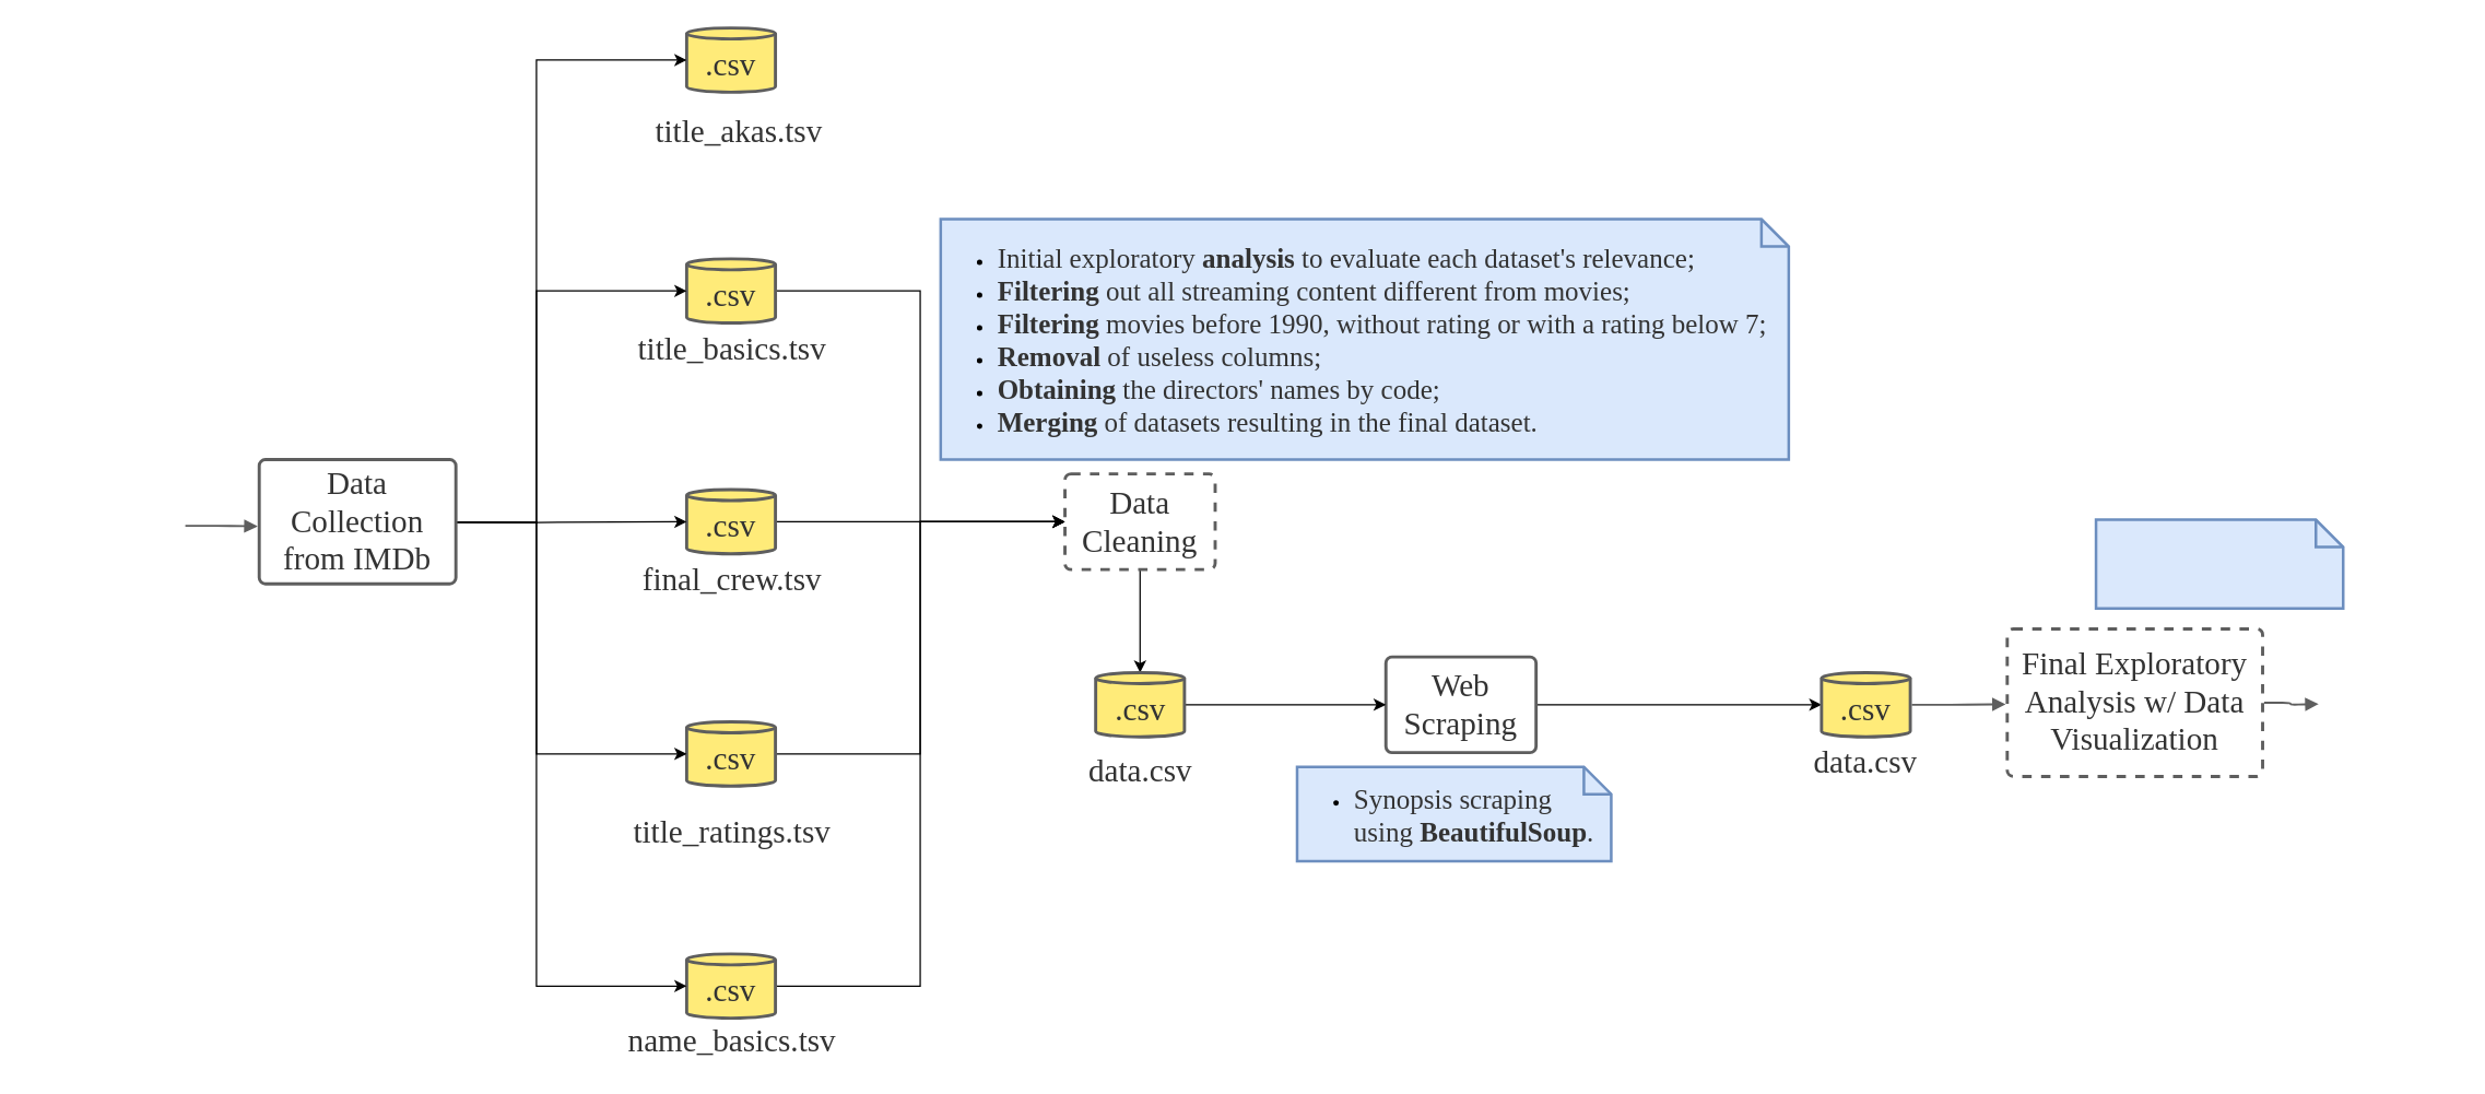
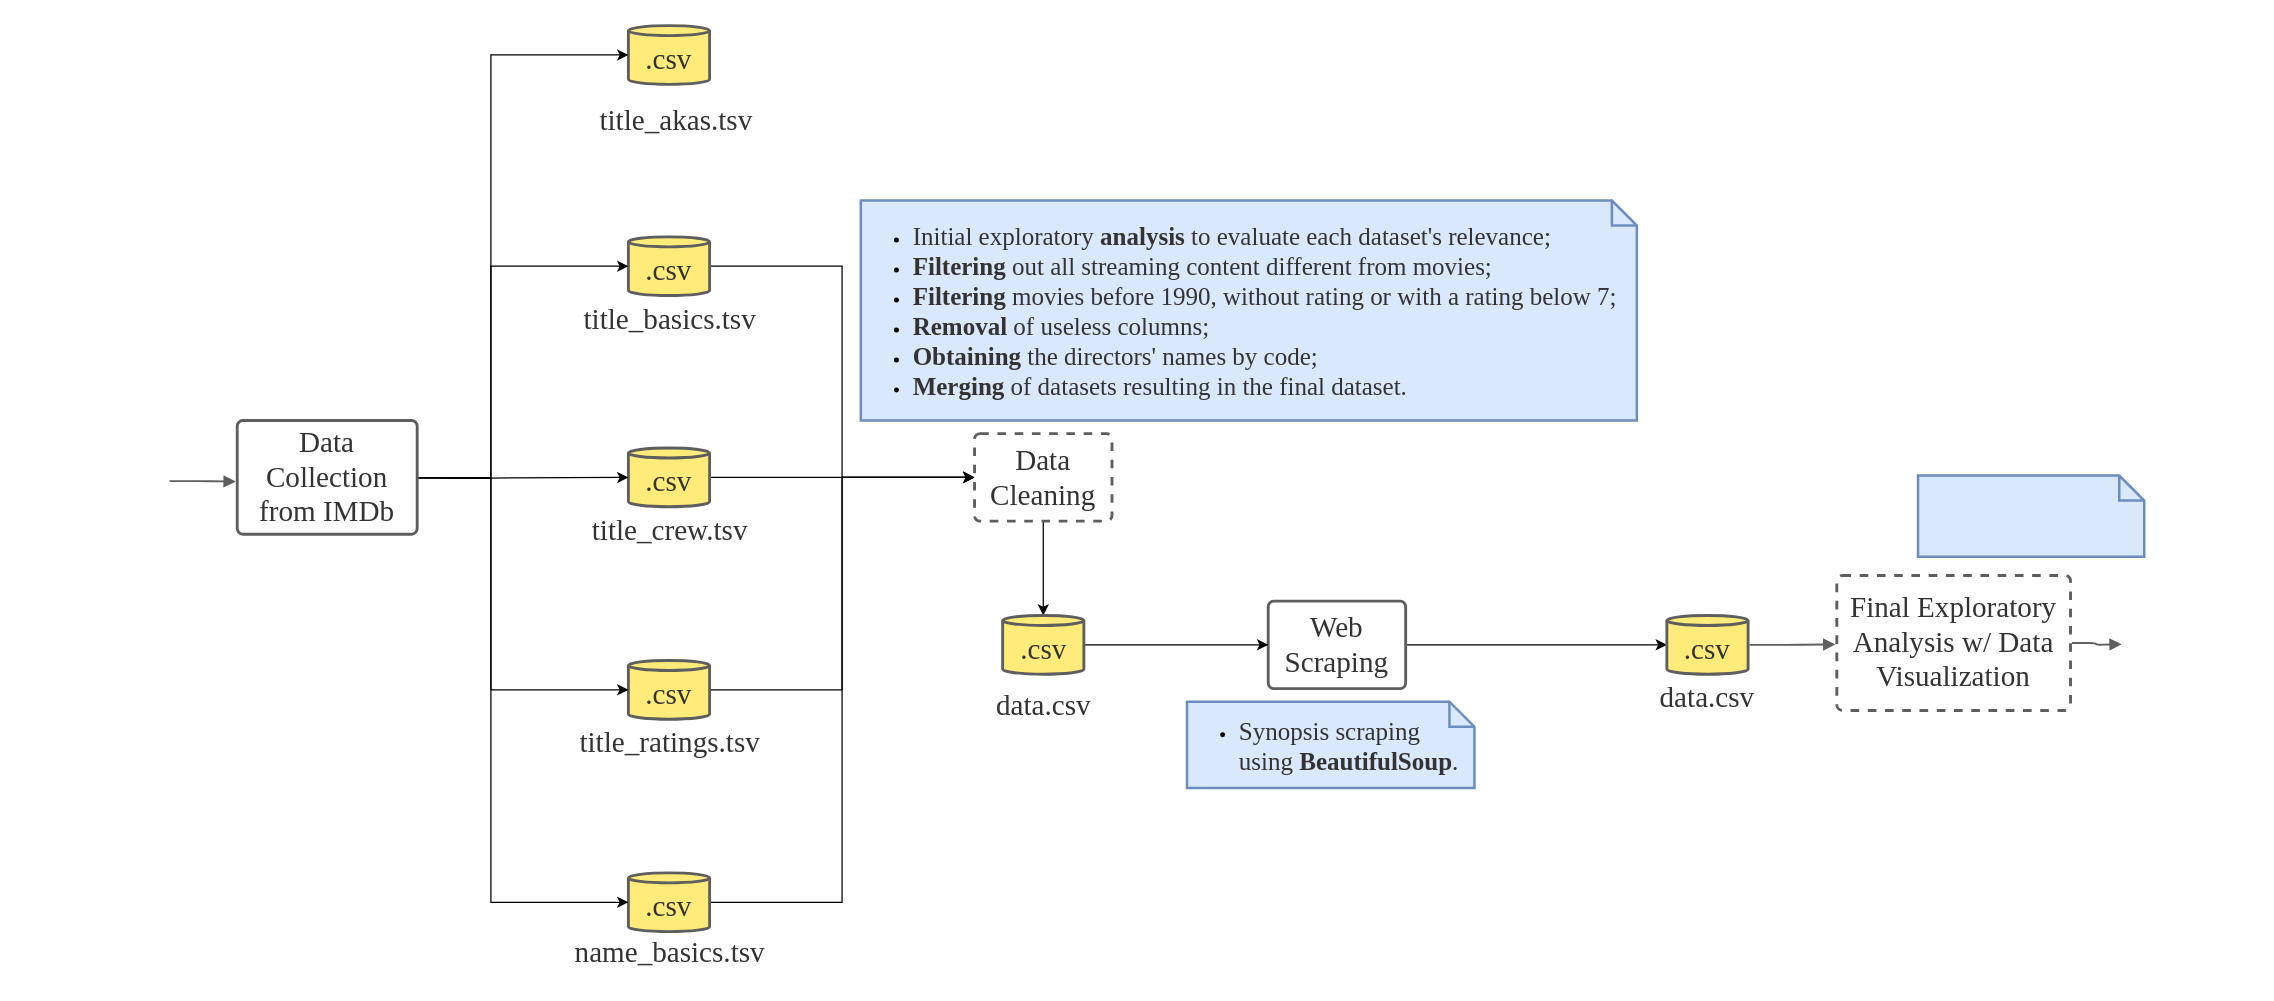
- <mxCell id="4" value="final_crew.tsv" style="html=1;overflow=block;blockSpacing=1;whiteSpace=wrap;fontSize=23.3;fontFamily=TT Commons;fontColor=#333333;spacing=0;fillColor=#ffffff;strokeWidth=1.5;strokeColor=none;" vertex="1" parent="1"><mxGeometry x="442" y="405" width="187" height="37" as="geometry" /></mxCell>
+ <mxCell id="4" value="title_crew.tsv" style="html=1;overflow=block;blockSpacing=1;whiteSpace=wrap;fontSize=23.3;fontFamily=TT Commons;fontColor=#333333;spacing=0;fillColor=#ffffff;strokeWidth=1.5;strokeColor=none;" vertex="1" parent="1"><mxGeometry x="442" y="405" width="187" height="37" as="geometry" /></mxCell>
- <mxCell id="5" value="title_ratings.tsv" style="html=1;overflow=block;blockSpacing=1;whiteSpace=wrap;fontSize=23.3;fontFamily=TT Commons;fontColor=#333333;spacing=0;fillColor=#ffffff;strokeWidth=1.5;strokeColor=none;" vertex="1" parent="1"><mxGeometry x="442" y="590" width="187" height="37" as="geometry" /></mxCell>
+ <mxCell id="5" value="title_ratings.tsv" style="html=1;overflow=block;blockSpacing=1;whiteSpace=wrap;fontSize=23.3;fontFamily=TT Commons;fontColor=#333333;spacing=0;fillColor=#ffffff;strokeWidth=1.5;strokeColor=none;" vertex="1" parent="1"><mxGeometry x="442" y="575" width="187" height="37" as="geometry" /></mxCell>
